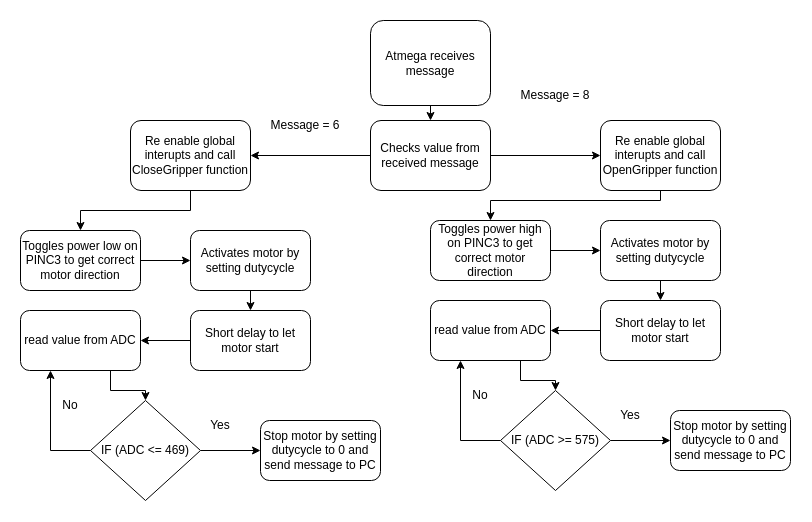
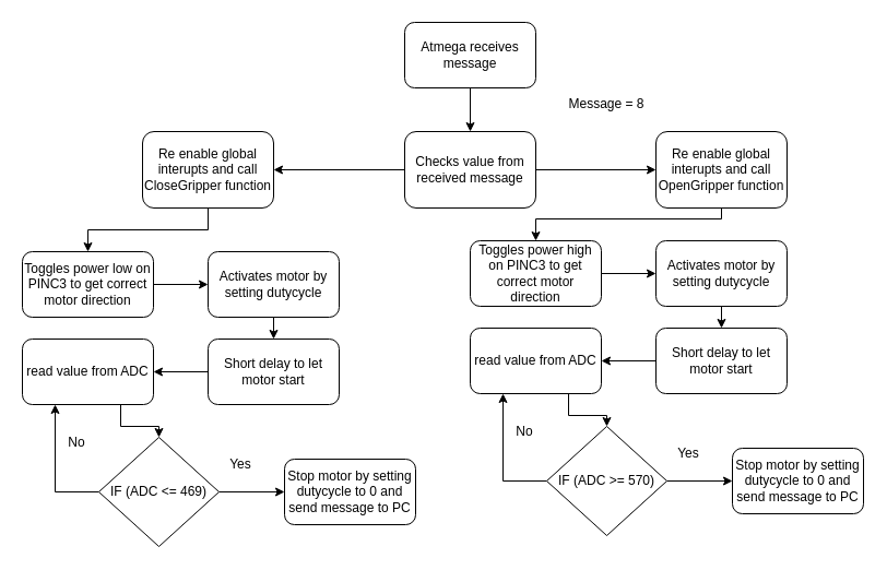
- <mxCell id="3" value="Atmega receives message" style="rounded=1;whiteSpace=wrap;html=1;" vertex="1" parent="1"><mxGeometry x="370" y="20" width="120" height="85" as="geometry" /></mxCell>
+ <mxCell id="3" value="Atmega receives message" style="rounded=1;whiteSpace=wrap;html=1;" vertex="1" parent="1"><mxGeometry x="370" y="20" width="120" height="60" as="geometry" /></mxCell>
- <mxCell id="9" value="Message = 6" style="text;html=1;align=center;verticalAlign=middle;whiteSpace=wrap;rounded=0;" vertex="1" parent="1"><mxGeometry x="260" y="110" width="90" height="30" as="geometry" /></mxCell>
- <mxCell id="34" value="IF (ADC &amp;gt;= 575)" style="rhombus;whiteSpace=wrap;html=1;" vertex="1" parent="1"><mxGeometry x="500" y="390" width="110" height="100" as="geometry" /></mxCell>
+ <mxCell id="34" value="IF (ADC &amp;gt;= 570)" style="rhombus;whiteSpace=wrap;html=1;" vertex="1" parent="1"><mxGeometry x="500" y="390" width="110" height="100" as="geometry" /></mxCell>
